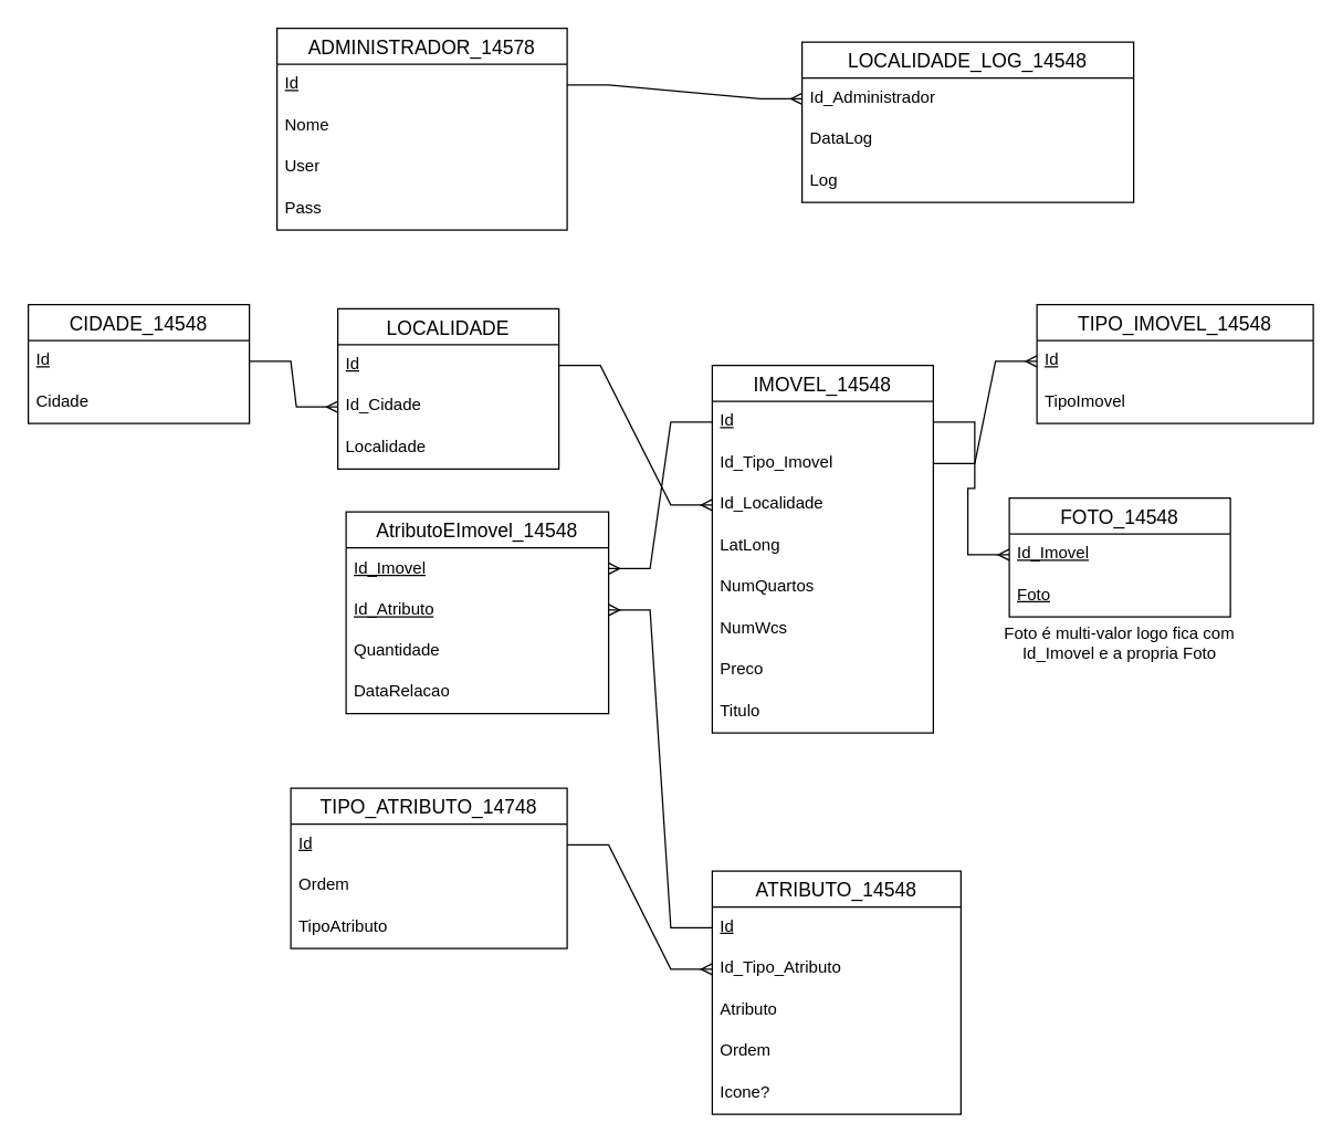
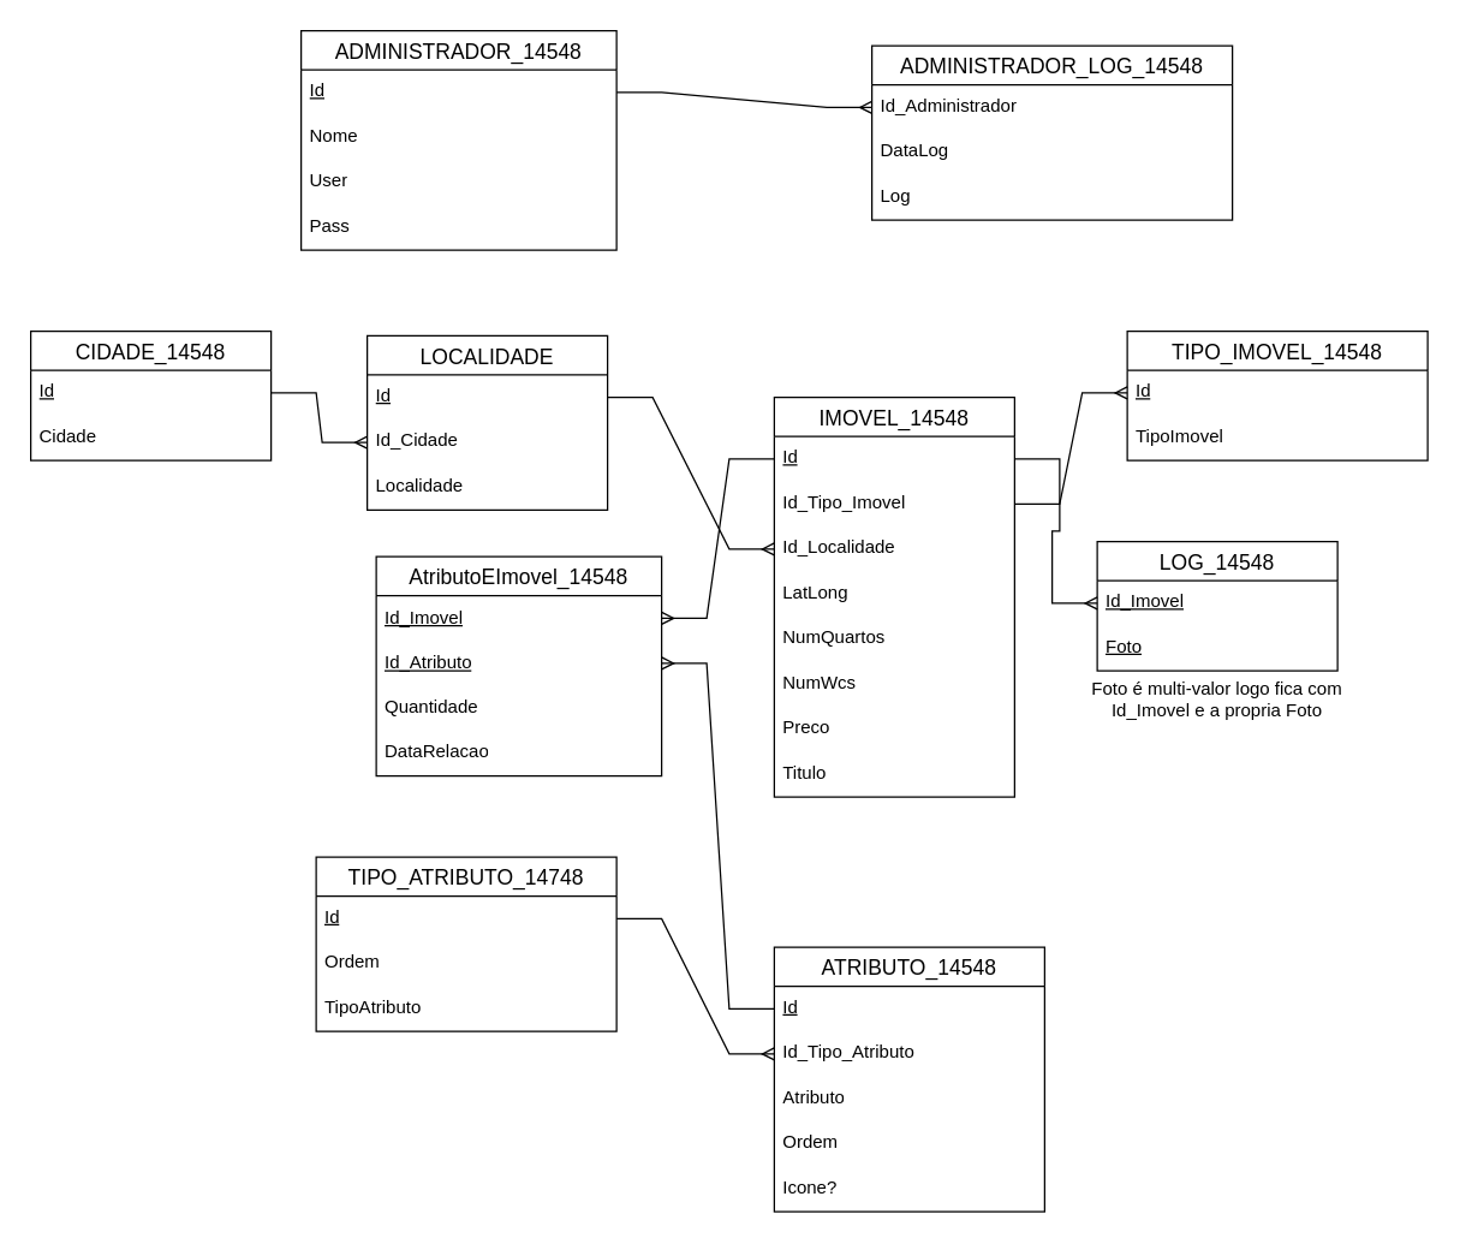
- <mxCell id="18" value="ADMINISTRADOR_14578" style="swimlane;fontStyle=0;childLayout=stackLayout;horizontal=1;startSize=26;horizontalStack=0;resizeParent=1;resizeParentMax=0;resizeLast=0;collapsible=1;marginBottom=0;align=center;fontSize=14;" parent="1" vertex="1"><mxGeometry x="200" y="20" width="210" height="146" as="geometry" /></mxCell>
+ <mxCell id="18" value="ADMINISTRADOR_14548" style="swimlane;fontStyle=0;childLayout=stackLayout;horizontal=1;startSize=26;horizontalStack=0;resizeParent=1;resizeParentMax=0;resizeLast=0;collapsible=1;marginBottom=0;align=center;fontSize=14;" parent="1" vertex="1"><mxGeometry x="200" y="20" width="210" height="146" as="geometry" /></mxCell>
- <mxCell id="23" value="LOCALIDADE_LOG_14548" style="swimlane;fontStyle=0;childLayout=stackLayout;horizontal=1;startSize=26;horizontalStack=0;resizeParent=1;resizeParentMax=0;resizeLast=0;collapsible=1;marginBottom=0;align=center;fontSize=14;" parent="1" vertex="1"><mxGeometry x="580" y="30" width="240" height="116" as="geometry" /></mxCell>
+ <mxCell id="23" value="ADMINISTRADOR_LOG_14548" style="swimlane;fontStyle=0;childLayout=stackLayout;horizontal=1;startSize=26;horizontalStack=0;resizeParent=1;resizeParentMax=0;resizeLast=0;collapsible=1;marginBottom=0;align=center;fontSize=14;" parent="1" vertex="1"><mxGeometry x="580" y="30" width="240" height="116" as="geometry" /></mxCell>
- <mxCell id="45" value="FOTO_14548" style="swimlane;fontStyle=0;childLayout=stackLayout;horizontal=1;startSize=26;horizontalStack=0;resizeParent=1;resizeParentMax=0;resizeLast=0;collapsible=1;marginBottom=0;align=center;fontSize=14;" parent="1" vertex="1"><mxGeometry x="730" y="360" width="160" height="86" as="geometry" /></mxCell>
+ <mxCell id="45" value="LOG_14548" style="swimlane;fontStyle=0;childLayout=stackLayout;horizontal=1;startSize=26;horizontalStack=0;resizeParent=1;resizeParentMax=0;resizeLast=0;collapsible=1;marginBottom=0;align=center;fontSize=14;" parent="1" vertex="1"><mxGeometry x="730" y="360" width="160" height="86" as="geometry" /></mxCell>
